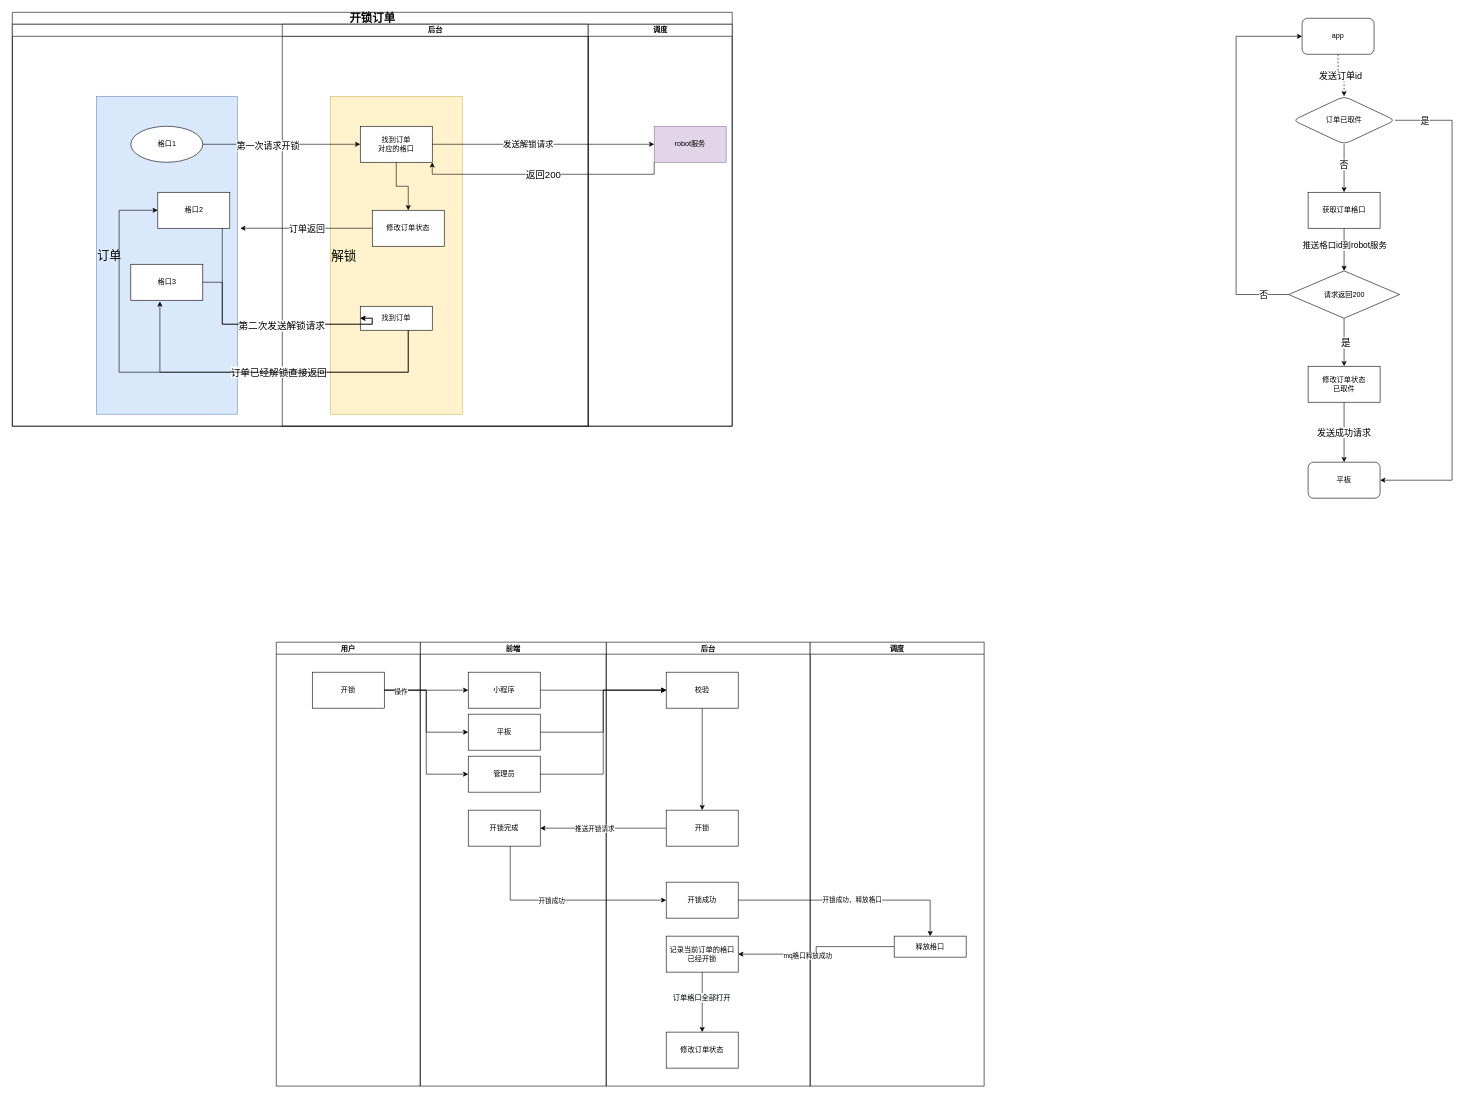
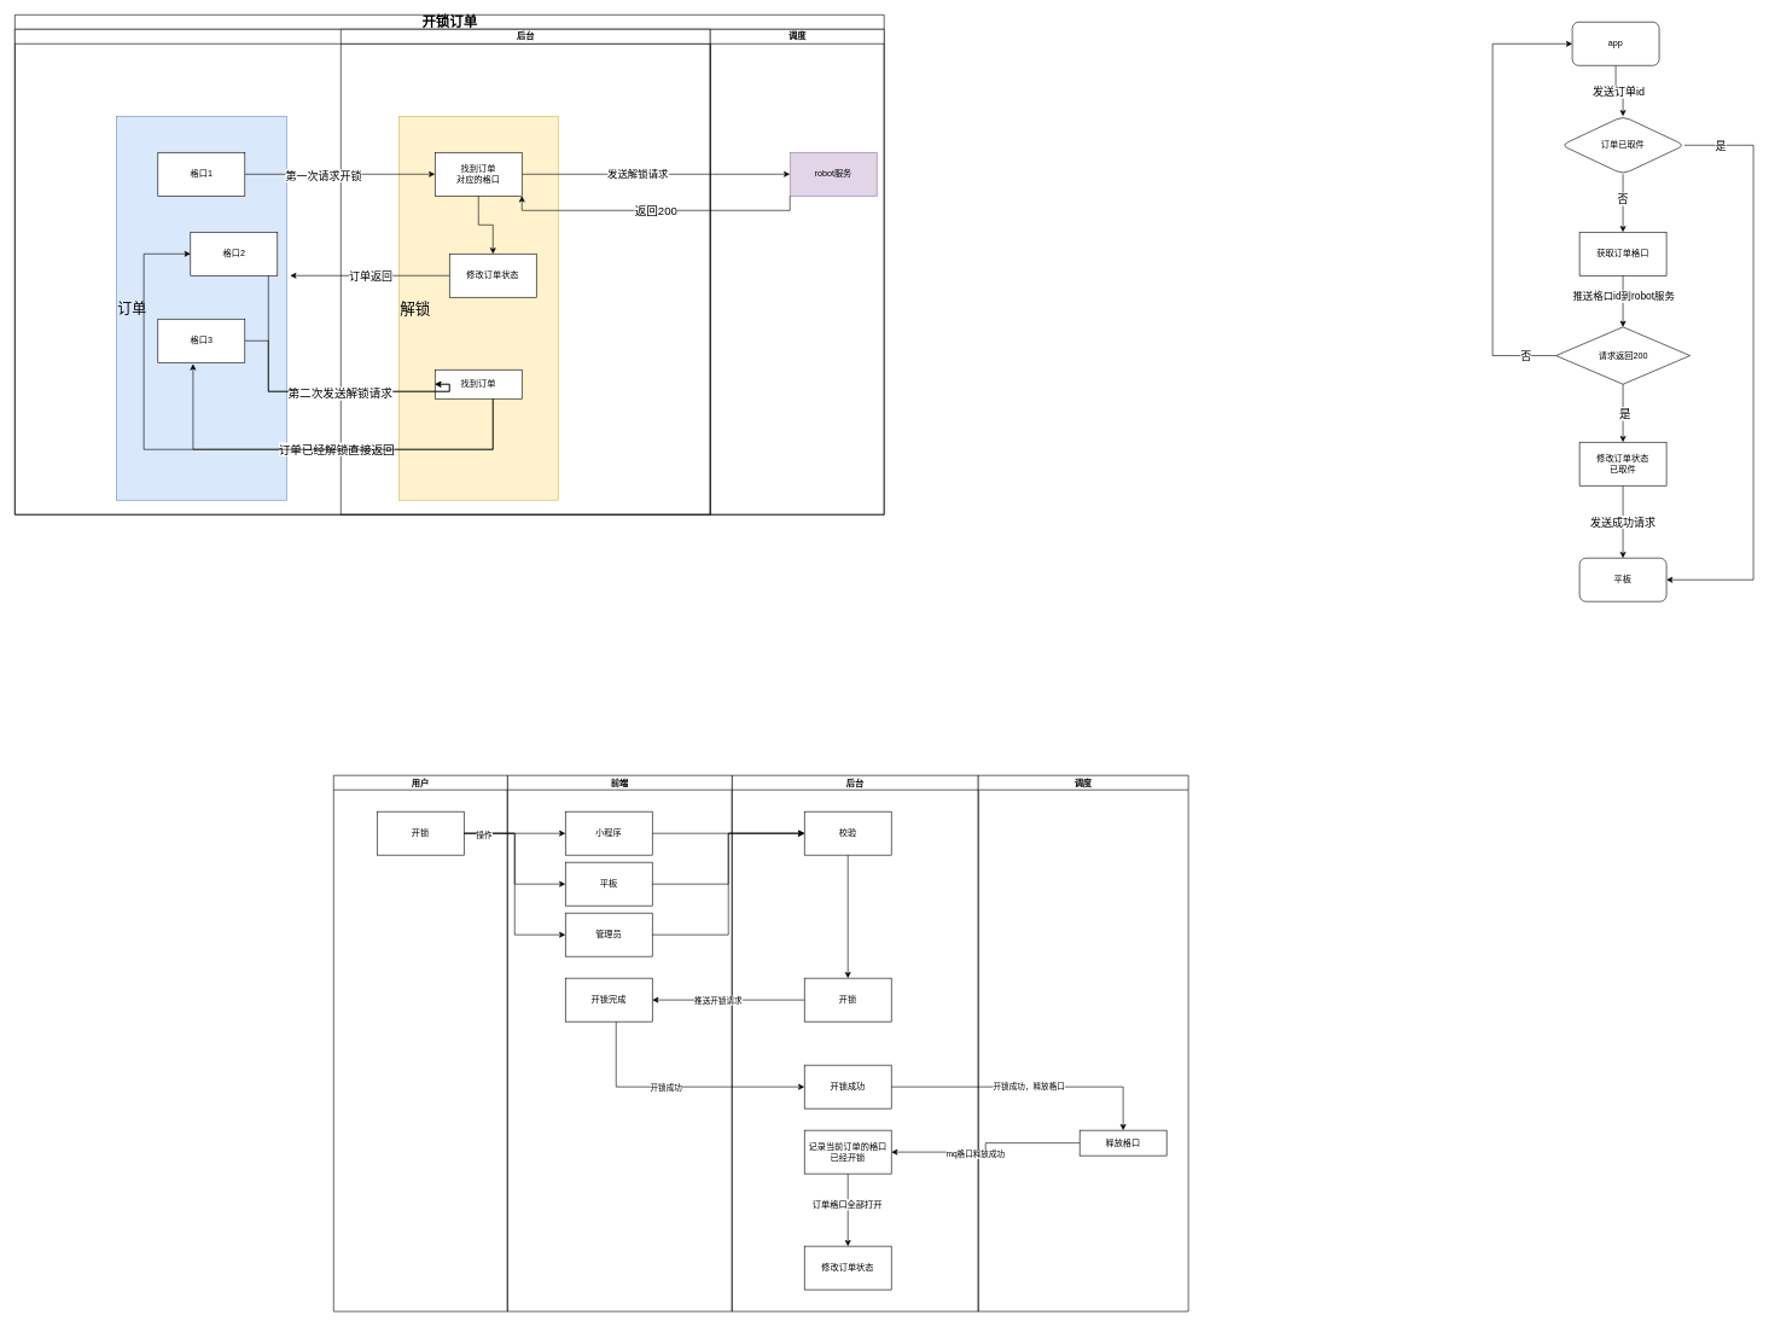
- <mxCell id="28" value="" style="edgeStyle=orthogonalEdgeStyle;rounded=0;orthogonalLoop=1;jettySize=auto;html=1;dashed=1;" parent="1" source="30" target="35" edge="1"><mxGeometry relative="1" as="geometry" /></mxCell>
+ <mxCell id="28" value="" style="edgeStyle=orthogonalEdgeStyle;rounded=0;orthogonalLoop=1;jettySize=auto;html=1;" parent="1" source="30" target="35" edge="1"><mxGeometry relative="1" as="geometry" /></mxCell>
- <mxCell id="5" value="格口1" style="ellipse;whiteSpace=wrap;html=1;" parent="3" vertex="1"><mxGeometry x="197.5" y="170" width="120" height="60" as="geometry" /></mxCell>
+ <mxCell id="5" value="格口1" style="rounded=0;whiteSpace=wrap;html=1;" parent="3" vertex="1"><mxGeometry x="197.5" y="170" width="120" height="60" as="geometry" /></mxCell>
